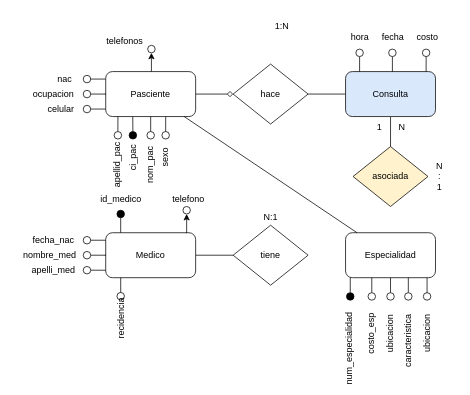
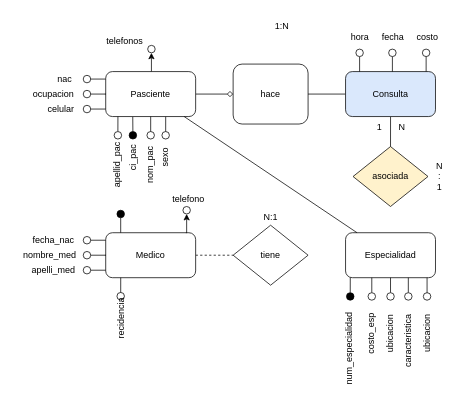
- <mxCell id="2" value="hace" style="rhombus;whiteSpace=wrap;html=1;" vertex="1" parent="1"><mxGeometry x="310" y="85" width="100" height="80" as="geometry" /></mxCell>
+ <mxCell id="2" value="hace" style="whiteSpace=wrap;html=1;rounded=1;" vertex="1" parent="1"><mxGeometry x="310" y="85" width="100" height="80" as="geometry" /></mxCell>
- <mxCell id="76" value="id_medico" style="text;html=1;align=center;verticalAlign=middle;resizable=0;points=[];autosize=1;strokeColor=none;fillColor=none;" vertex="1" parent="1"><mxGeometry x="120" y="250" width="80" height="30" as="geometry" /></mxCell>
- <mxCell id="16" style="edgeStyle=none;rounded=0;orthogonalLoop=1;jettySize=auto;html=1;endArrow=none;endFill=0;entryX=0;entryY=0.5;entryDx=0;entryDy=0;" edge="1" parent="1" source="19" target="15"><mxGeometry relative="1" as="geometry"><mxPoint x="175" y="345" as="sourcePoint" /><mxPoint x="220" y="345" as="targetPoint" /></mxGeometry></mxCell>
+ <mxCell id="16" style="edgeStyle=none;rounded=0;orthogonalLoop=1;jettySize=auto;html=1;endArrow=none;endFill=0;entryX=0;entryY=0.5;entryDx=0;entryDy=0;dashed=1;" edge="1" parent="1" source="19" target="15"><mxGeometry relative="1" as="geometry"><mxPoint x="175" y="345" as="sourcePoint" /><mxPoint x="220" y="345" as="targetPoint" /></mxGeometry></mxCell>
